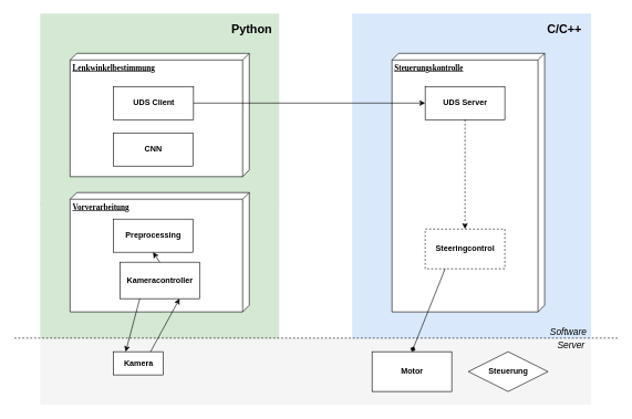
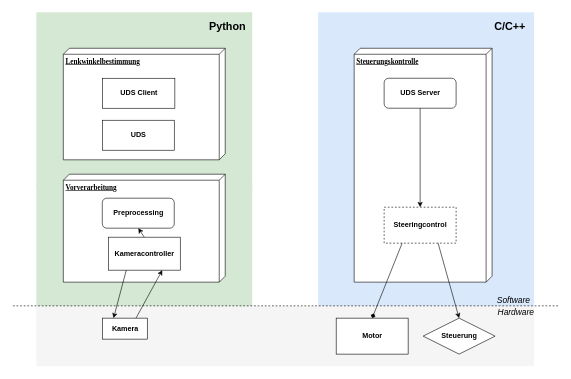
- <mxCell id="23" value="" style="endArrow=classic;html=1;exitX=1;exitY=0.5;exitDx=0;exitDy=0;" parent="1" source="19" target="18" edge="1"><mxGeometry width="50" height="50" relative="1" as="geometry"><mxPoint x="20" y="680" as="sourcePoint" /><mxPoint x="433" y="155" as="targetPoint" /></mxGeometry></mxCell>
- <mxCell id="18" value="&lt;b&gt;UDS Server&lt;/b&gt;" style="html=1;" parent="1" vertex="1"><mxGeometry x="640" y="130" width="120" height="50" as="geometry" /></mxCell>
+ <mxCell id="18" value="&lt;b&gt;UDS Server&lt;/b&gt;" style="html=1;rounded=1;" parent="1" vertex="1"><mxGeometry x="640" y="130" width="120" height="50" as="geometry" /></mxCell>
- <mxCell id="27" value="&lt;b&gt;CNN &lt;/b&gt;" style="html=1;" parent="1" vertex="1"><mxGeometry x="170" y="200" width="120" height="50" as="geometry" /></mxCell>
+ <mxCell id="27" value="&lt;b&gt;UDS &lt;/b&gt;" style="html=1;" parent="1" vertex="1"><mxGeometry x="170" y="200" width="120" height="50" as="geometry" /></mxCell>
- <mxCell id="24" value="" style="endArrow=classic;html=1;exitX=0.5;exitY=1;exitDx=0;exitDy=0;entryX=0.5;entryY=0;entryDx=0;entryDy=0;dashed=1;" parent="1" source="18" target="20" edge="1"><mxGeometry width="50" height="50" relative="1" as="geometry"><mxPoint x="20" y="680" as="sourcePoint" /><mxPoint x="70" y="630" as="targetPoint" /></mxGeometry></mxCell>
+ <mxCell id="24" value="" style="endArrow=classic;html=1;exitX=0.5;exitY=1;exitDx=0;exitDy=0;entryX=0.5;entryY=0;entryDx=0;entryDy=0;" parent="1" source="18" target="20" edge="1"><mxGeometry width="50" height="50" relative="1" as="geometry"><mxPoint x="20" y="680" as="sourcePoint" /><mxPoint x="70" y="630" as="targetPoint" /></mxGeometry></mxCell>
- <mxCell id="28" value="&lt;b&gt;Preprocessing&lt;/b&gt;" style="html=1;" parent="1" vertex="1"><mxGeometry x="170" y="330" width="120" height="50" as="geometry" /></mxCell>
+ <mxCell id="28" value="&lt;b&gt;Preprocessing&lt;/b&gt;" style="html=1;rounded=1;" parent="1" vertex="1"><mxGeometry x="170" y="330" width="120" height="50" as="geometry" /></mxCell>
+ <mxCell id="26" value="" style="endArrow=classic;html=1;entryX=0.5;entryY=0;entryDx=0;entryDy=0;exitX=0.75;exitY=1;exitDx=0;exitDy=0;" parent="1" source="20" target="14" edge="1"><mxGeometry width="50" height="50" relative="1" as="geometry"><mxPoint x="690" y="415" as="sourcePoint" /><mxPoint x="590" y="540" as="targetPoint" /></mxGeometry></mxCell>
- <mxCell id="11" value="&lt;i&gt;&lt;font style=&quot;font-size: 14px&quot;&gt;Server&lt;/font&gt;&lt;/i&gt;" style="text;html=1;strokeColor=none;fillColor=none;align=center;verticalAlign=middle;whiteSpace=wrap;rounded=0;" parent="1" vertex="1"><mxGeometry x="840" y="510" width="40" height="20" as="geometry" /></mxCell>
+ <mxCell id="11" value="&lt;i&gt;&lt;font style=&quot;font-size: 14px&quot;&gt;Hardware&lt;/font&gt;&lt;/i&gt;" style="text;html=1;strokeColor=none;fillColor=none;align=center;verticalAlign=middle;whiteSpace=wrap;rounded=0;" parent="1" vertex="1"><mxGeometry x="840" y="510" width="40" height="20" as="geometry" /></mxCell>
